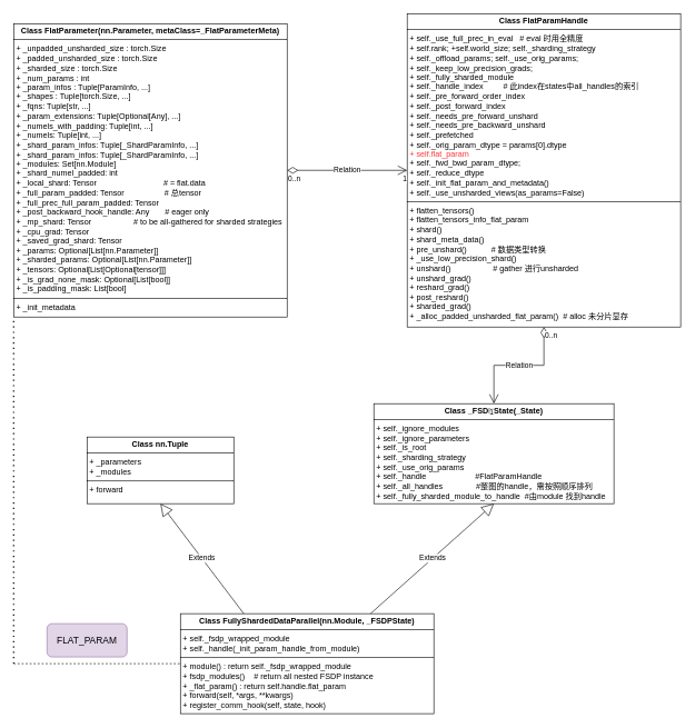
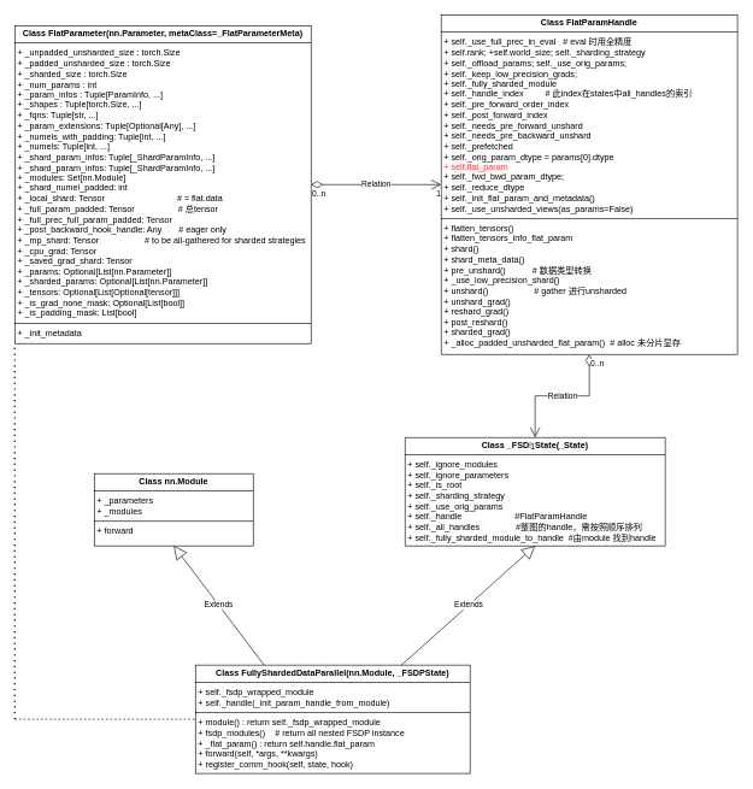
- <mxCell id="5" value="&lt;p style=&quot;margin:0px;margin-top:4px;text-align:center;&quot;&gt;&lt;b&gt;Class nn.Tuple&lt;/b&gt;&lt;/p&gt;&lt;hr size=&quot;1&quot; style=&quot;border-style:solid;&quot;&gt;&lt;p style=&quot;margin:0px;margin-left:4px;&quot;&gt;+ _parameters&lt;/p&gt;&lt;p style=&quot;margin:0px;margin-left:4px;&quot;&gt;+ _modules&lt;/p&gt;&lt;hr size=&quot;1&quot; style=&quot;border-style:solid;&quot;&gt;&lt;p style=&quot;margin:0px;margin-left:4px;&quot;&gt;+ forward&lt;/p&gt;" style="verticalAlign=top;align=left;overflow=fill;html=1;whiteSpace=wrap;" vertex="1" parent="1"><mxGeometry x="130" y="655" width="220" height="100" as="geometry" /></mxCell>
+ <mxCell id="5" value="&lt;p style=&quot;margin:0px;margin-top:4px;text-align:center;&quot;&gt;&lt;b&gt;Class nn.Module&lt;/b&gt;&lt;/p&gt;&lt;hr size=&quot;1&quot; style=&quot;border-style:solid;&quot;&gt;&lt;p style=&quot;margin:0px;margin-left:4px;&quot;&gt;+ _parameters&lt;/p&gt;&lt;p style=&quot;margin:0px;margin-left:4px;&quot;&gt;+ _modules&lt;/p&gt;&lt;hr size=&quot;1&quot; style=&quot;border-style:solid;&quot;&gt;&lt;p style=&quot;margin:0px;margin-left:4px;&quot;&gt;+ forward&lt;/p&gt;" style="verticalAlign=top;align=left;overflow=fill;html=1;whiteSpace=wrap;" vertex="1" parent="1"><mxGeometry x="130" y="655" width="220" height="100" as="geometry" /></mxCell>
- <mxCell id="11" value="&lt;font style=&quot;font-size: 14px;&quot;&gt;FLAT_PARAM&lt;/font&gt;" style="rounded=1;whiteSpace=wrap;html=1;fillColor=#e1d5e7;strokeColor=#9673a6;" vertex="1" parent="1"><mxGeometry x="70" y="935" width="120" height="50" as="geometry" /></mxCell>
